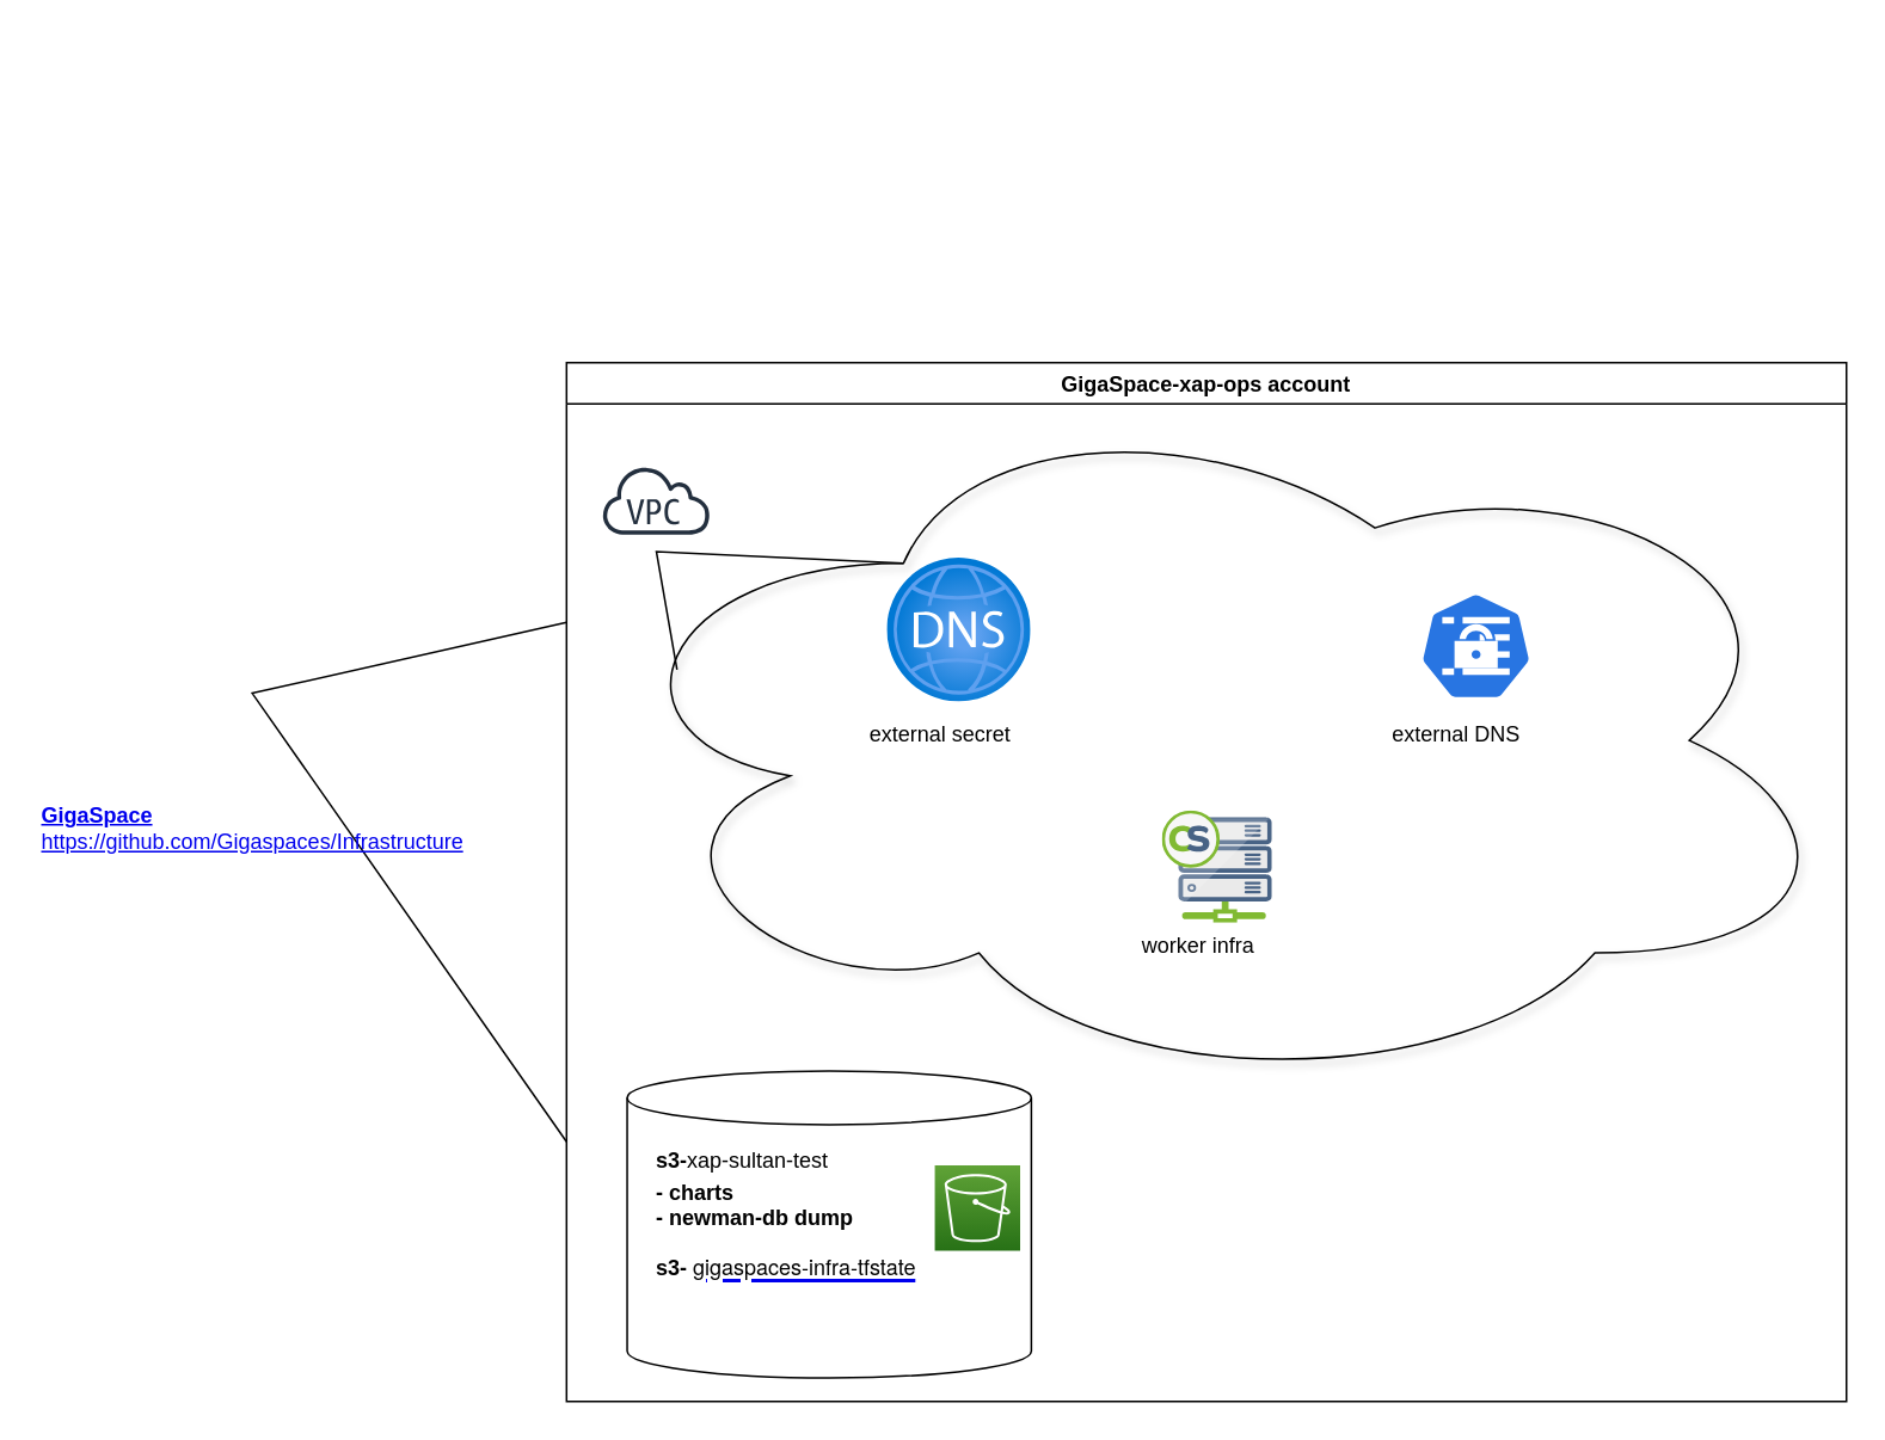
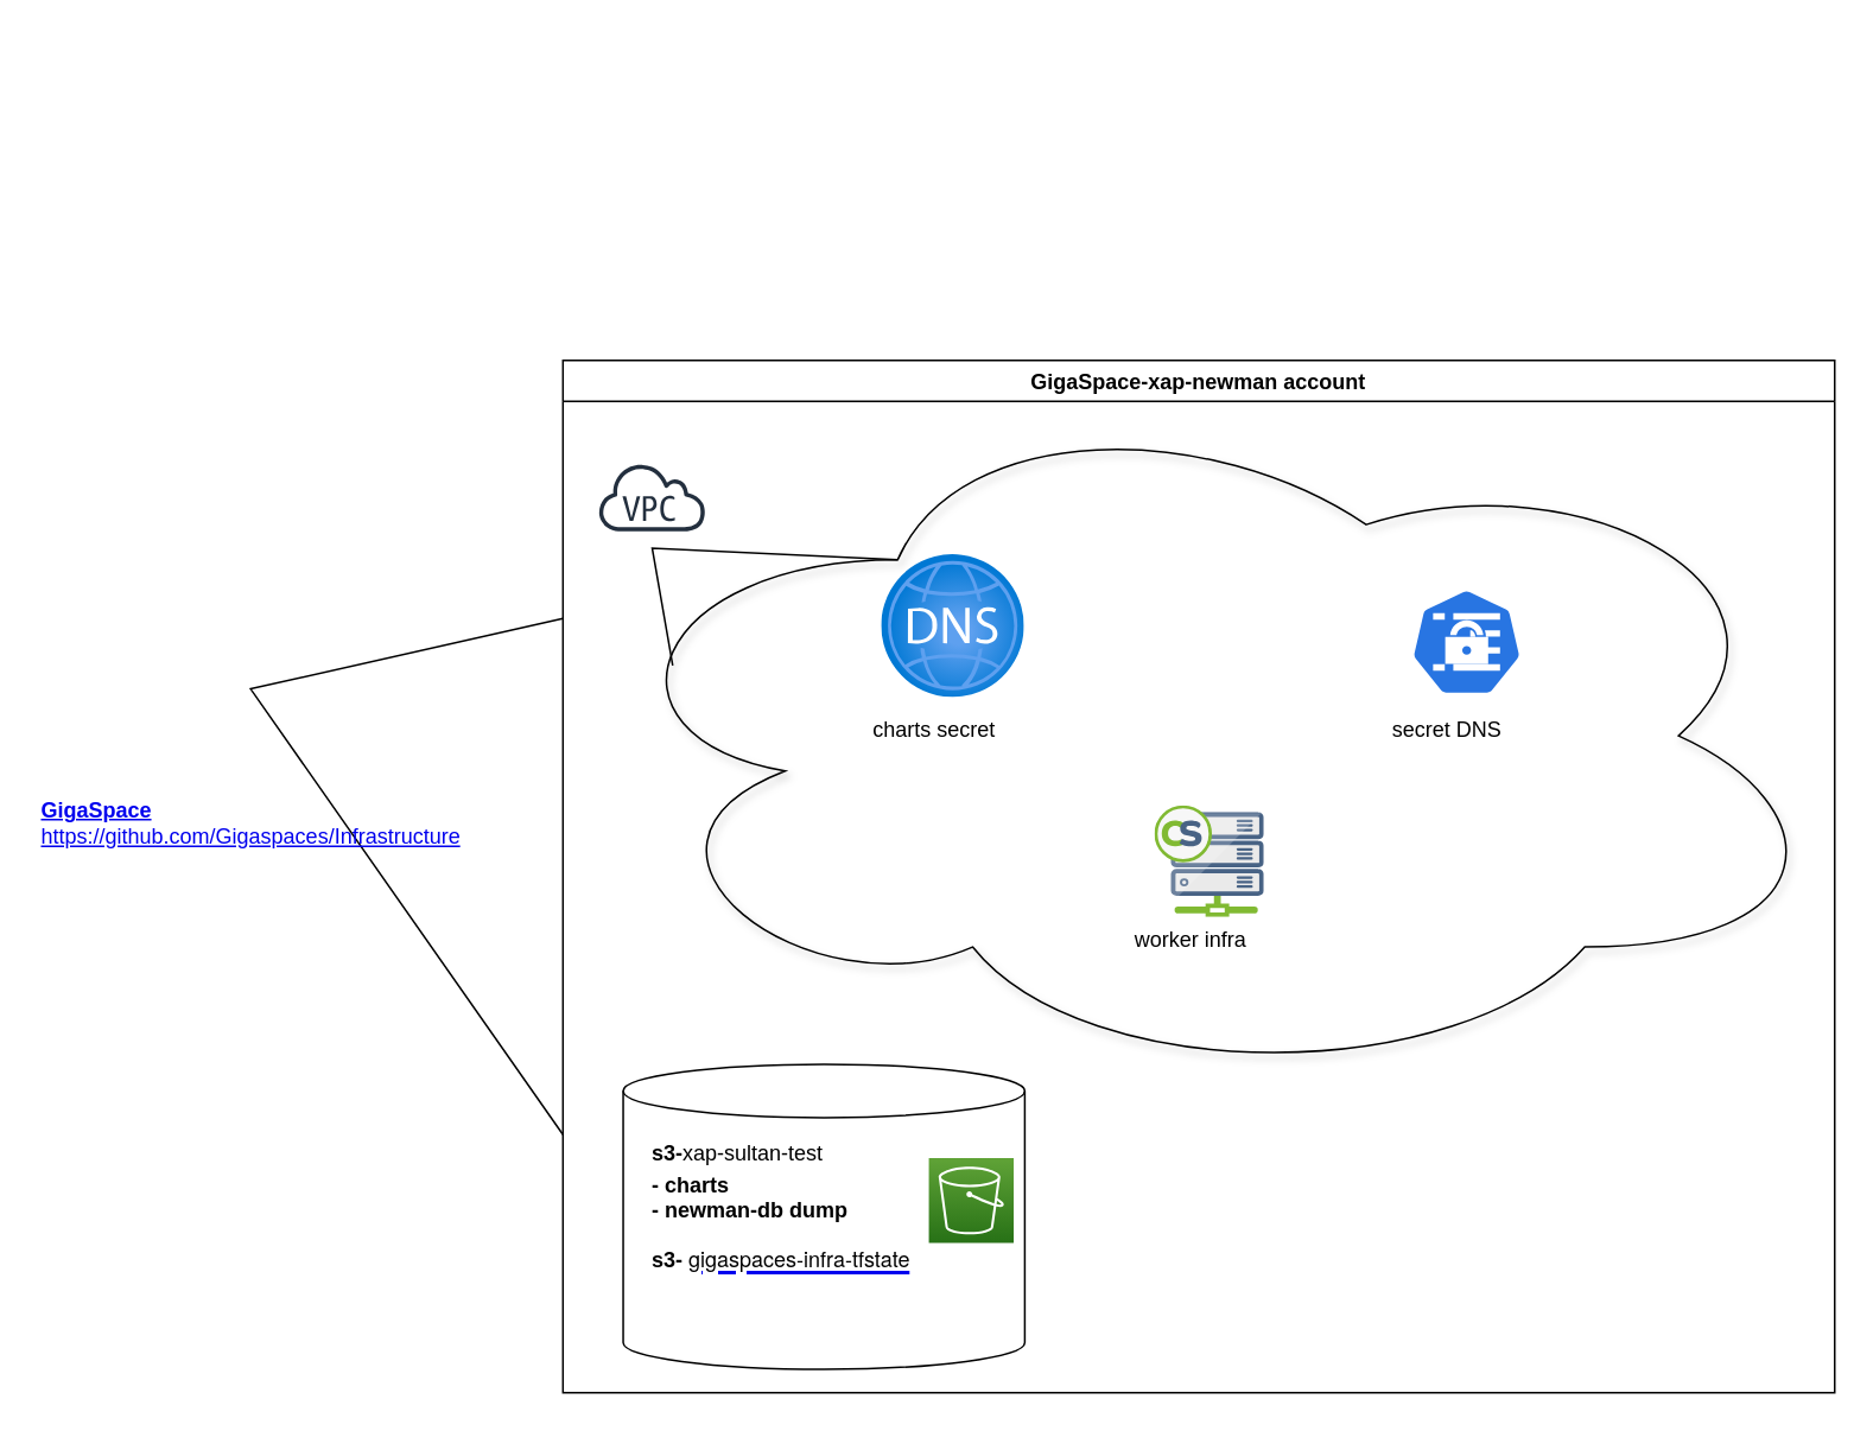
- <mxCell id="3" value="GigaSpace-xap-ops account" style="swimlane;shadow=0;" vertex="1" parent="2"><mxGeometry x="275.696" width="714.304" height="580" as="geometry" /></mxCell>
+ <mxCell id="3" value="GigaSpace-xap-newman account" style="swimlane;shadow=0;" vertex="1" parent="2"><mxGeometry x="275.696" width="714.304" height="580" as="geometry" /></mxCell>
- <mxCell id="11" value="external secret&lt;br&gt;" style="text;html=1;align=center;verticalAlign=middle;resizable=0;points=[];autosize=1;strokeColor=none;fillColor=none;" vertex="1" parent="3"><mxGeometry x="162.911" y="197.727" width="90" height="20" as="geometry" /></mxCell>
+ <mxCell id="11" value="charts secret&lt;br&gt;" style="text;html=1;align=center;verticalAlign=middle;resizable=0;points=[];autosize=1;strokeColor=none;fillColor=none;" vertex="1" parent="3"><mxGeometry x="162.911" y="197.727" width="90" height="20" as="geometry" /></mxCell>
- <mxCell id="12" value="external DNS&lt;br&gt;" style="text;html=1;align=center;verticalAlign=middle;resizable=0;points=[];autosize=1;strokeColor=none;fillColor=none;" vertex="1" parent="3"><mxGeometry x="451.139" y="197.727" width="90" height="20" as="geometry" /></mxCell>
+ <mxCell id="12" value="secret DNS&lt;br&gt;" style="text;html=1;align=center;verticalAlign=middle;resizable=0;points=[];autosize=1;strokeColor=none;fillColor=none;" vertex="1" parent="3"><mxGeometry x="451.139" y="197.727" width="90" height="20" as="geometry" /></mxCell>
